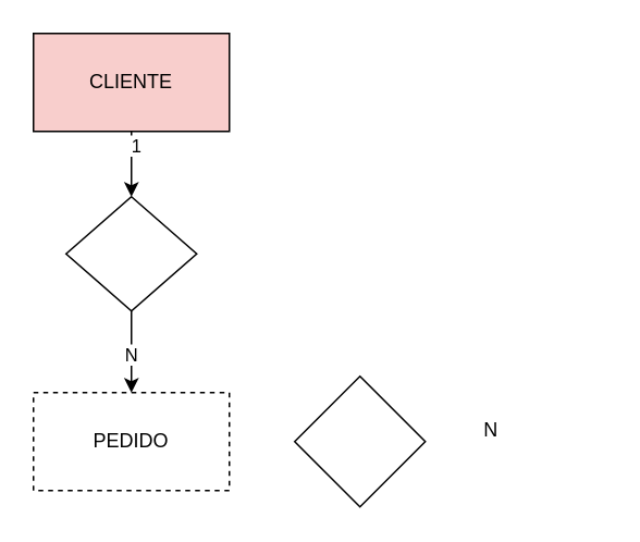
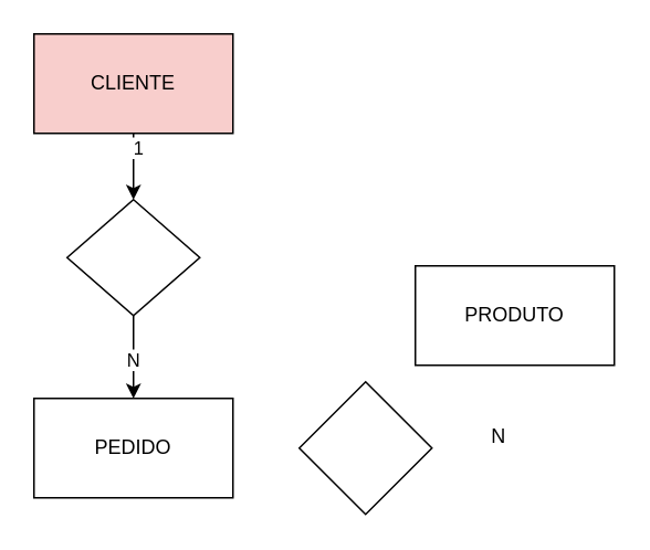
+ <mxCell id="5" value="PRODUTO" style="rounded=0;whiteSpace=wrap;html=1;" vertex="1" parent="1"><mxGeometry x="250" y="160" width="120" height="60" as="geometry" /></mxCell>
- <mxCell id="6" value="PEDIDO" style="rounded=0;whiteSpace=wrap;html=1;dashed=1;" vertex="1" parent="1"><mxGeometry x="20" y="240" width="120" height="60" as="geometry" /></mxCell>
+ <mxCell id="6" value="PEDIDO" style="rounded=0;whiteSpace=wrap;html=1;" vertex="1" parent="1"><mxGeometry x="20" y="240" width="120" height="60" as="geometry" /></mxCell>
